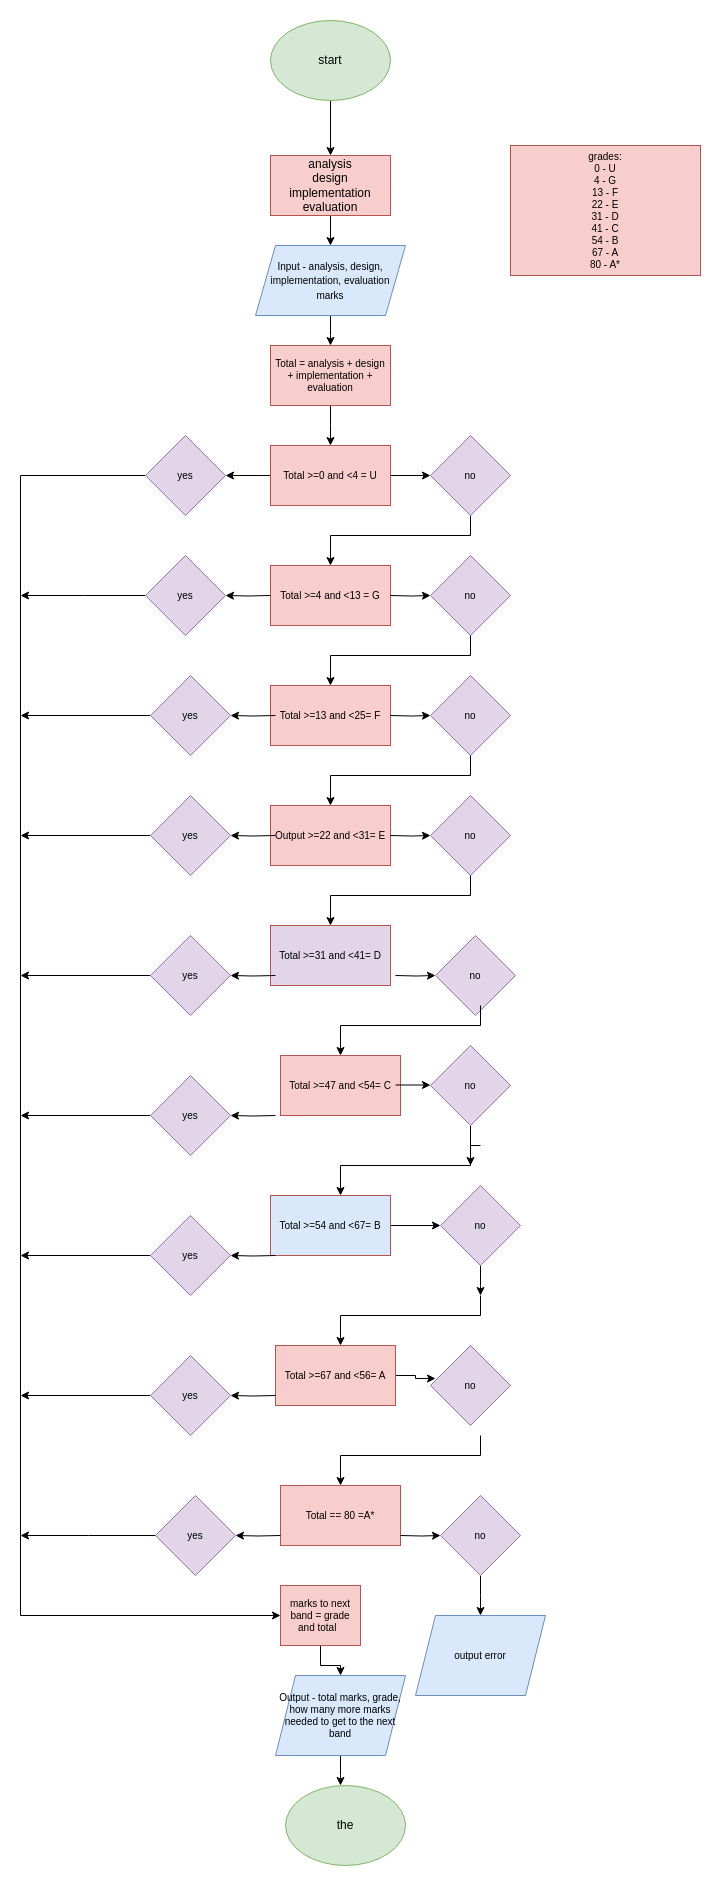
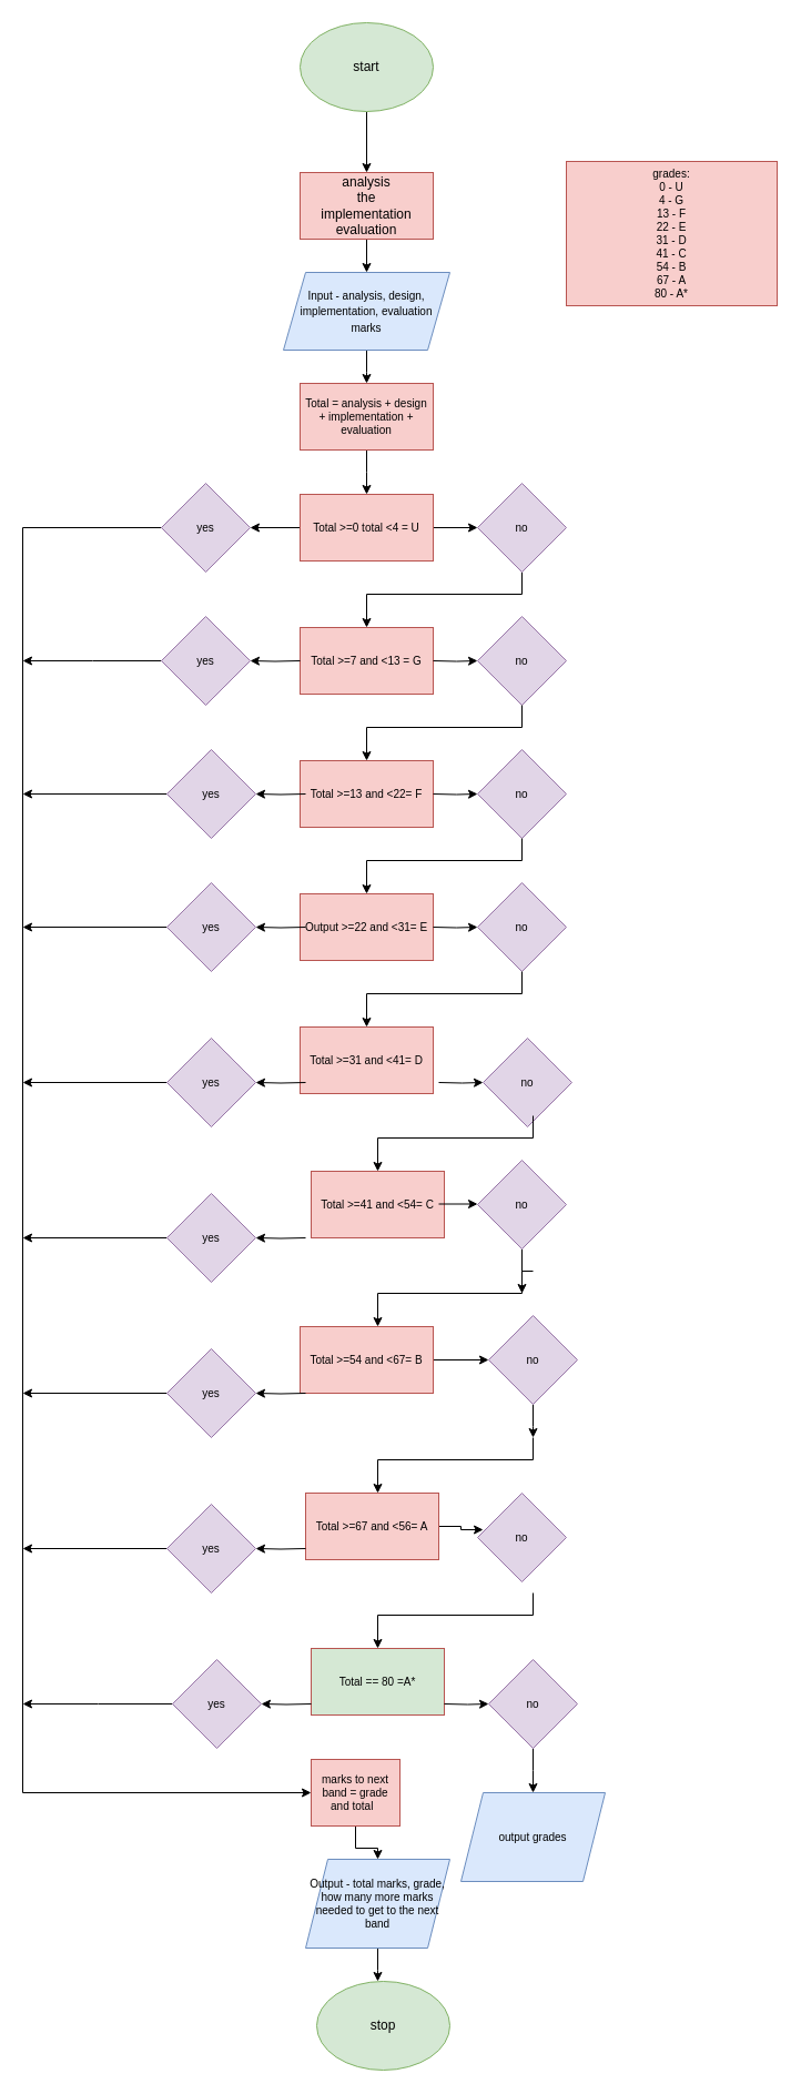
- <mxCell id="7" value="analysis&lt;br&gt;design&lt;br&gt;implementation&lt;br&gt;evaluation" style="rounded=0;whiteSpace=wrap;html=1;fillColor=#f8cecc;strokeColor=#b85450;" vertex="1" parent="1"><mxGeometry x="270" y="155" width="120" height="60" as="geometry" /></mxCell>
+ <mxCell id="7" value="analysis&lt;br&gt;the&lt;br&gt;implementation&lt;br&gt;evaluation" style="rounded=0;whiteSpace=wrap;html=1;fillColor=#f8cecc;strokeColor=#b85450;" vertex="1" parent="1"><mxGeometry x="270" y="155" width="120" height="60" as="geometry" /></mxCell>
- <mxCell id="18" value="Total &amp;gt;=0 and &amp;lt;4 = U" style="rounded=0;whiteSpace=wrap;html=1;fontSize=10;fillColor=#f8cecc;strokeColor=#b85450;" vertex="1" parent="1"><mxGeometry x="270" y="445" width="120" height="60" as="geometry" /></mxCell>
+ <mxCell id="18" value="Total &amp;gt;=0 total &amp;lt;4 = U" style="rounded=0;whiteSpace=wrap;html=1;fontSize=10;fillColor=#f8cecc;strokeColor=#b85450;" vertex="1" parent="1"><mxGeometry x="270" y="445" width="120" height="60" as="geometry" /></mxCell>
- <mxCell id="19" value="Total &amp;gt;=4 and &amp;lt;13 = G" style="rounded=0;whiteSpace=wrap;html=1;fontSize=10;fillColor=#f8cecc;strokeColor=#b85450;" vertex="1" parent="1"><mxGeometry x="270" y="565" width="120" height="60" as="geometry" /></mxCell>
+ <mxCell id="19" value="Total &amp;gt;=7 and &amp;lt;13 = G" style="rounded=0;whiteSpace=wrap;html=1;fontSize=10;fillColor=#f8cecc;strokeColor=#b85450;" vertex="1" parent="1"><mxGeometry x="270" y="565" width="120" height="60" as="geometry" /></mxCell>
- <mxCell id="20" value="Total &amp;gt;=13 and &amp;lt;25= F" style="rounded=0;whiteSpace=wrap;html=1;fontSize=10;fillColor=#f8cecc;strokeColor=#b85450;" vertex="1" parent="1"><mxGeometry x="270" y="685" width="120" height="60" as="geometry" /></mxCell>
+ <mxCell id="20" value="Total &amp;gt;=13 and &amp;lt;22= F" style="rounded=0;whiteSpace=wrap;html=1;fontSize=10;fillColor=#f8cecc;strokeColor=#b85450;" vertex="1" parent="1"><mxGeometry x="270" y="685" width="120" height="60" as="geometry" /></mxCell>
- <mxCell id="22" value="Total &amp;gt;=31 and &amp;lt;41= D" style="rounded=0;whiteSpace=wrap;html=1;fontSize=10;fillColor=#e1d5e7;strokeColor=#b85450;" vertex="1" parent="1"><mxGeometry x="270" y="925" width="120" height="60" as="geometry" /></mxCell>
+ <mxCell id="22" value="Total &amp;gt;=31 and &amp;lt;41= D" style="rounded=0;whiteSpace=wrap;html=1;fontSize=10;fillColor=#f8cecc;strokeColor=#b85450;" vertex="1" parent="1"><mxGeometry x="270" y="925" width="120" height="60" as="geometry" /></mxCell>
- <mxCell id="23" value="Total &amp;gt;=47 and &amp;lt;54= C" style="rounded=0;whiteSpace=wrap;html=1;fontSize=10;fillColor=#f8cecc;strokeColor=#b85450;" vertex="1" parent="1"><mxGeometry x="280" y="1055" width="120" height="60" as="geometry" /></mxCell>
+ <mxCell id="23" value="Total &amp;gt;=41 and &amp;lt;54= C" style="rounded=0;whiteSpace=wrap;html=1;fontSize=10;fillColor=#f8cecc;strokeColor=#b85450;" vertex="1" parent="1"><mxGeometry x="280" y="1055" width="120" height="60" as="geometry" /></mxCell>
- <mxCell id="25" value="Total &amp;gt;=54 and &amp;lt;67= B" style="rounded=0;whiteSpace=wrap;html=1;fontSize=10;fillColor=#dae8fc;strokeColor=#b85450;" vertex="1" parent="1"><mxGeometry x="270" y="1195" width="120" height="60" as="geometry" /></mxCell>
+ <mxCell id="25" value="Total &amp;gt;=54 and &amp;lt;67= B" style="rounded=0;whiteSpace=wrap;html=1;fontSize=10;fillColor=#f8cecc;strokeColor=#b85450;" vertex="1" parent="1"><mxGeometry x="270" y="1195" width="120" height="60" as="geometry" /></mxCell>
- <mxCell id="28" value="Total == 80 =A*" style="rounded=0;whiteSpace=wrap;html=1;fontSize=10;fillColor=#f8cecc;strokeColor=#b85450;" vertex="1" parent="1"><mxGeometry x="280" y="1485" width="120" height="60" as="geometry" /></mxCell>
+ <mxCell id="28" value="Total == 80 =A*" style="rounded=0;whiteSpace=wrap;html=1;fontSize=10;fillColor=#d5e8d4;strokeColor=#b85450;" vertex="1" parent="1"><mxGeometry x="280" y="1485" width="120" height="60" as="geometry" /></mxCell>
- <mxCell id="81" value="output error" style="shape=parallelogram;perimeter=parallelogramPerimeter;whiteSpace=wrap;html=1;fixedSize=1;fontSize=10;fillColor=#dae8fc;strokeColor=#6c8ebf;" vertex="1" parent="1"><mxGeometry x="415" y="1615" width="130" height="80" as="geometry" /></mxCell>
+ <mxCell id="81" value="output grades" style="shape=parallelogram;perimeter=parallelogramPerimeter;whiteSpace=wrap;html=1;fixedSize=1;fontSize=10;fillColor=#dae8fc;strokeColor=#6c8ebf;" vertex="1" parent="1"><mxGeometry x="415" y="1615" width="130" height="80" as="geometry" /></mxCell>
- <mxCell id="10" value="the" style="ellipse;whiteSpace=wrap;html=1;fillColor=#d5e8d4;strokeColor=#82b366;" vertex="1" parent="1"><mxGeometry x="285" y="1785" width="120" height="80" as="geometry" /></mxCell>
+ <mxCell id="10" value="stop" style="ellipse;whiteSpace=wrap;html=1;fillColor=#d5e8d4;strokeColor=#82b366;" vertex="1" parent="1"><mxGeometry x="285" y="1785" width="120" height="80" as="geometry" /></mxCell>
